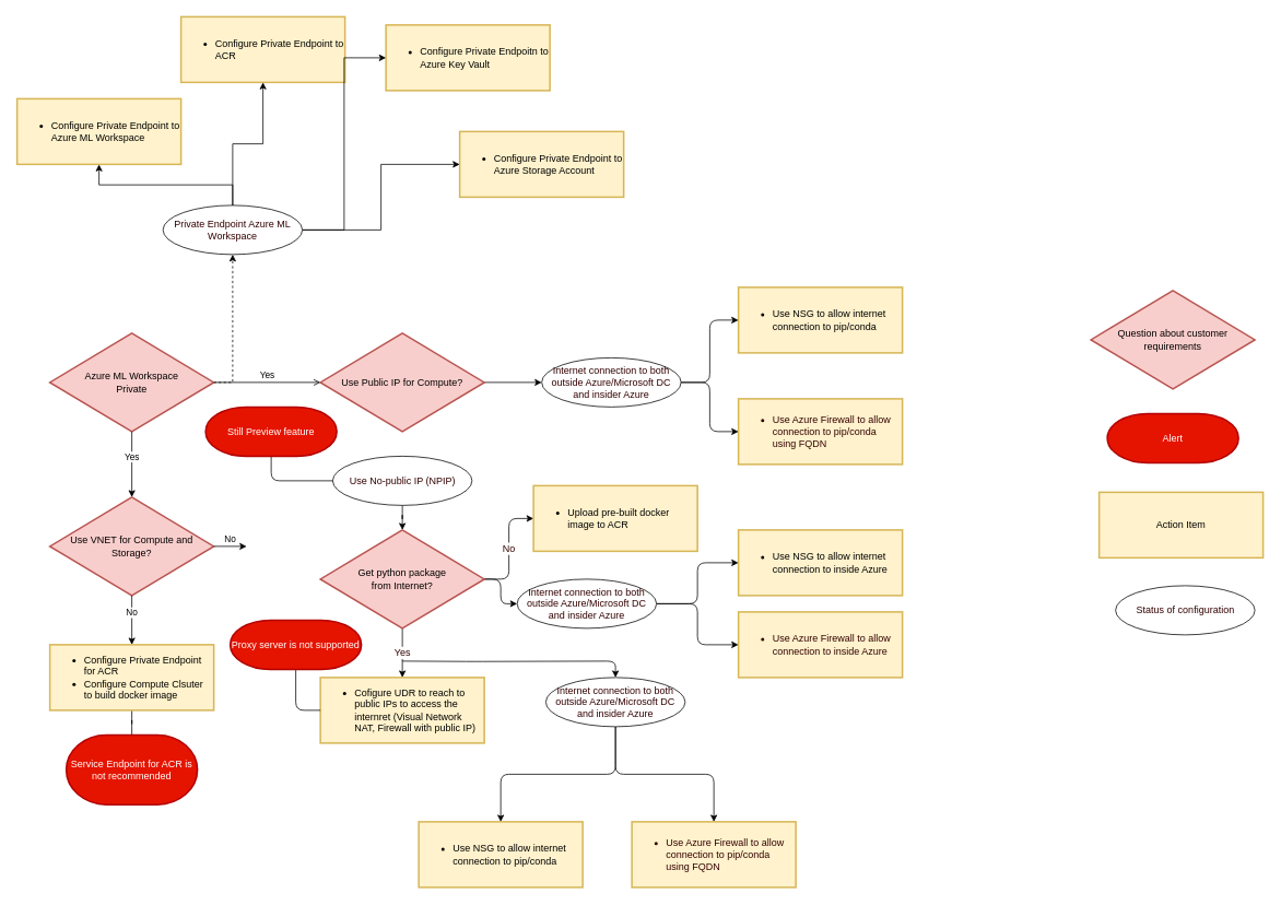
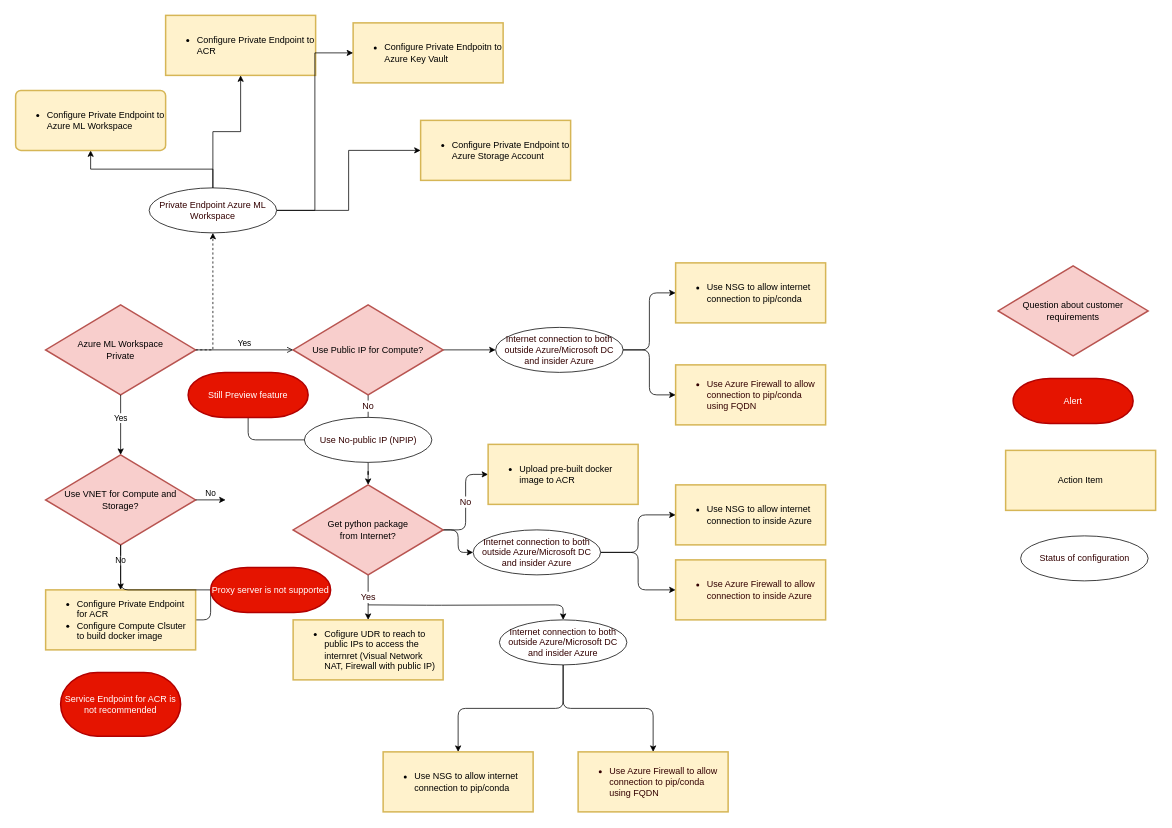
- <mxCell id="56" value="&lt;ul&gt;&lt;li&gt;Configure Private Endpoint to Azure ML Workspace&lt;/li&gt;&lt;/ul&gt;" style="rounded=0;html=1;absoluteArcSize=1;arcSize=14;strokeWidth=2;fillColor=#fff2cc;strokeColor=#d6b656;labelPosition=center;verticalLabelPosition=middle;align=left;verticalAlign=middle;fontSize=12;whiteSpace=wrap;" parent="1" vertex="1"><mxGeometry x="20" y="120" width="200" height="80" as="geometry" /></mxCell>
+ <mxCell id="56" value="&lt;ul&gt;&lt;li&gt;Configure Private Endpoint to Azure ML Workspace&lt;/li&gt;&lt;/ul&gt;" style="html=1;absoluteArcSize=1;arcSize=14;strokeWidth=2;fillColor=#fff2cc;strokeColor=#d6b656;labelPosition=center;verticalLabelPosition=middle;align=left;verticalAlign=middle;fontSize=12;whiteSpace=wrap;rounded=1;" parent="1" vertex="1"><mxGeometry x="20" y="120" width="200" height="80" as="geometry" /></mxCell>
+ <mxCell id="4" value="No" style="edgeStyle=orthogonalEdgeStyle;orthogonalLoop=1;jettySize=auto;html=1;exitX=0.5;exitY=1;exitDx=0;exitDy=0;exitPerimeter=0;entryX=0.5;entryY=0;entryDx=0;entryDy=0;entryPerimeter=0;fontSize=12;fontColor=#330000;endArrow=none;endFill=0;" parent="1" source="6" target="17" edge="1"><mxGeometry relative="1" as="geometry" /></mxCell>
- <mxCell id="26" style="edgeStyle=orthogonalEdgeStyle;orthogonalLoop=1;jettySize=auto;html=1;entryX=0;entryY=0.5;entryDx=0;entryDy=0;fontSize=12;fontColor=#330000;endArrow=none;endFill=0;" parent="1" source="27" target="25" edge="1"><mxGeometry relative="1" as="geometry"><mxPoint x="415" y="836" as="targetPoint" /></mxGeometry></mxCell>
+ <mxCell id="26" style="edgeStyle=orthogonalEdgeStyle;orthogonalLoop=1;jettySize=auto;html=1;fontSize=12;fontColor=#330000;endArrow=none;endFill=0;" parent="1" source="27" target="9" edge="1"><mxGeometry relative="1" as="geometry"><mxPoint x="415" y="836" as="targetPoint" /></mxGeometry></mxCell>
- <mxCell id="13" value="" style="edgeStyle=orthogonalEdgeStyle;orthogonalLoop=1;jettySize=auto;html=1;fontSize=12;fontColor=#FFFFFF;endArrow=none;endFill=0;" parent="1" source="14" target="15" edge="1"><mxGeometry relative="1" as="geometry" /></mxCell>
+ <mxCell id="13" value="" style="edgeStyle=orthogonalEdgeStyle;orthogonalLoop=1;jettySize=auto;html=1;fontSize=12;fontColor=#FFFFFF;endArrow=none;endFill=0;" parent="1" source="14" target="27" edge="1"><mxGeometry relative="1" as="geometry" /></mxCell>
